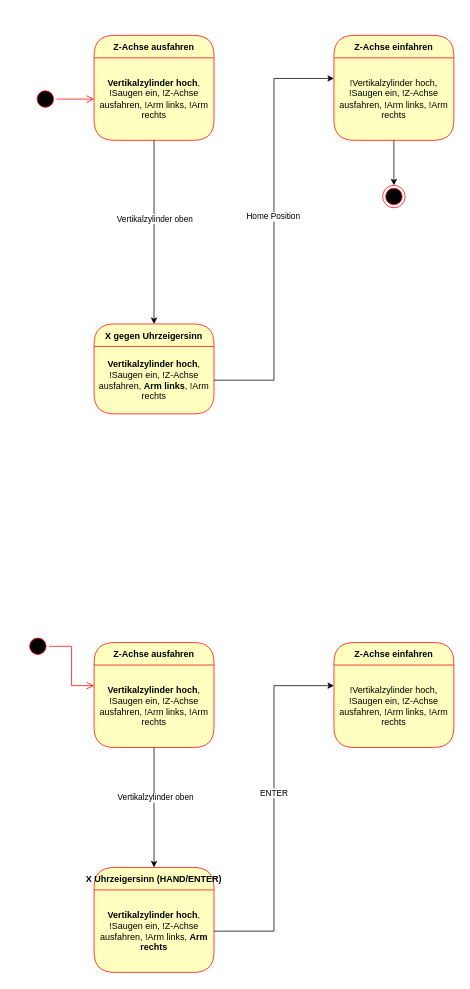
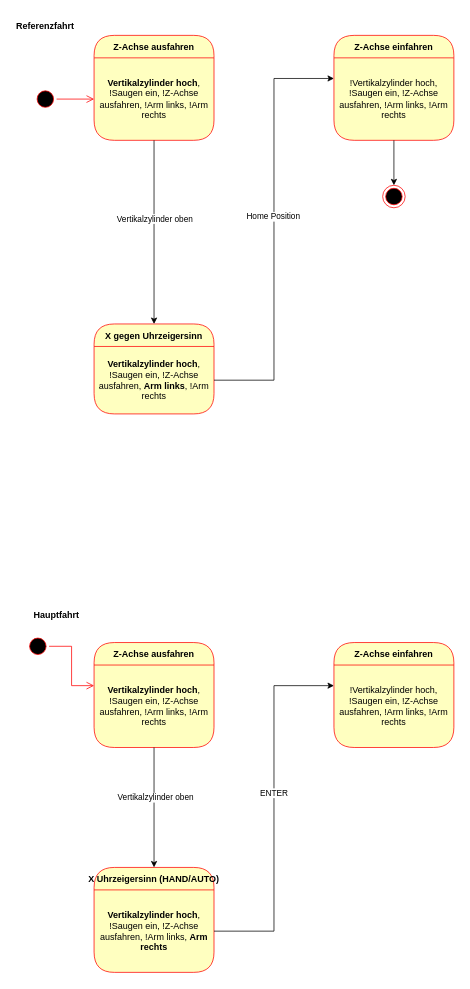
+ <mxCell id="18" value="Referenzfahrt" style="text;align=center;fontStyle=1;verticalAlign=middle;spacingLeft=3;spacingRight=3;strokeColor=none;rotatable=0;points=[[0,0.5],[1,0.5]];portConstraint=eastwest;" vertex="1" parent="1"><mxGeometry x="20" y="20" width="80" height="26" as="geometry" /></mxCell>
+ <mxCell id="29" value="Hauptfahrt" style="text;align=center;fontStyle=1;verticalAlign=middle;spacingLeft=3;spacingRight=3;strokeColor=none;rotatable=0;points=[[0,0.5],[1,0.5]];portConstraint=eastwest;" vertex="1" parent="1"><mxGeometry x="35" y="806" width="80" height="26" as="geometry" /></mxCell>
- <mxCell id="24" value="X Uhrzeigersinn (HAND/ENTER)" style="swimlane;fontStyle=1;align=center;verticalAlign=middle;childLayout=stackLayout;horizontal=1;startSize=30;horizontalStack=0;resizeParent=0;resizeLast=1;container=0;fontColor=#000000;collapsible=0;rounded=1;arcSize=30;strokeColor=#ff0000;fillColor=#ffffc0;swimlaneFillColor=#ffffc0;dropTarget=0;" vertex="1" parent="1"><mxGeometry x="125" y="1156" width="160" height="140" as="geometry" /></mxCell>
+ <mxCell id="24" value="X Uhrzeigersinn (HAND/AUTO)" style="swimlane;fontStyle=1;align=center;verticalAlign=middle;childLayout=stackLayout;horizontal=1;startSize=30;horizontalStack=0;resizeParent=0;resizeLast=1;container=0;fontColor=#000000;collapsible=0;rounded=1;arcSize=30;strokeColor=#ff0000;fillColor=#ffffc0;swimlaneFillColor=#ffffc0;dropTarget=0;" vertex="1" parent="1"><mxGeometry x="125" y="1156" width="160" height="140" as="geometry" /></mxCell>
